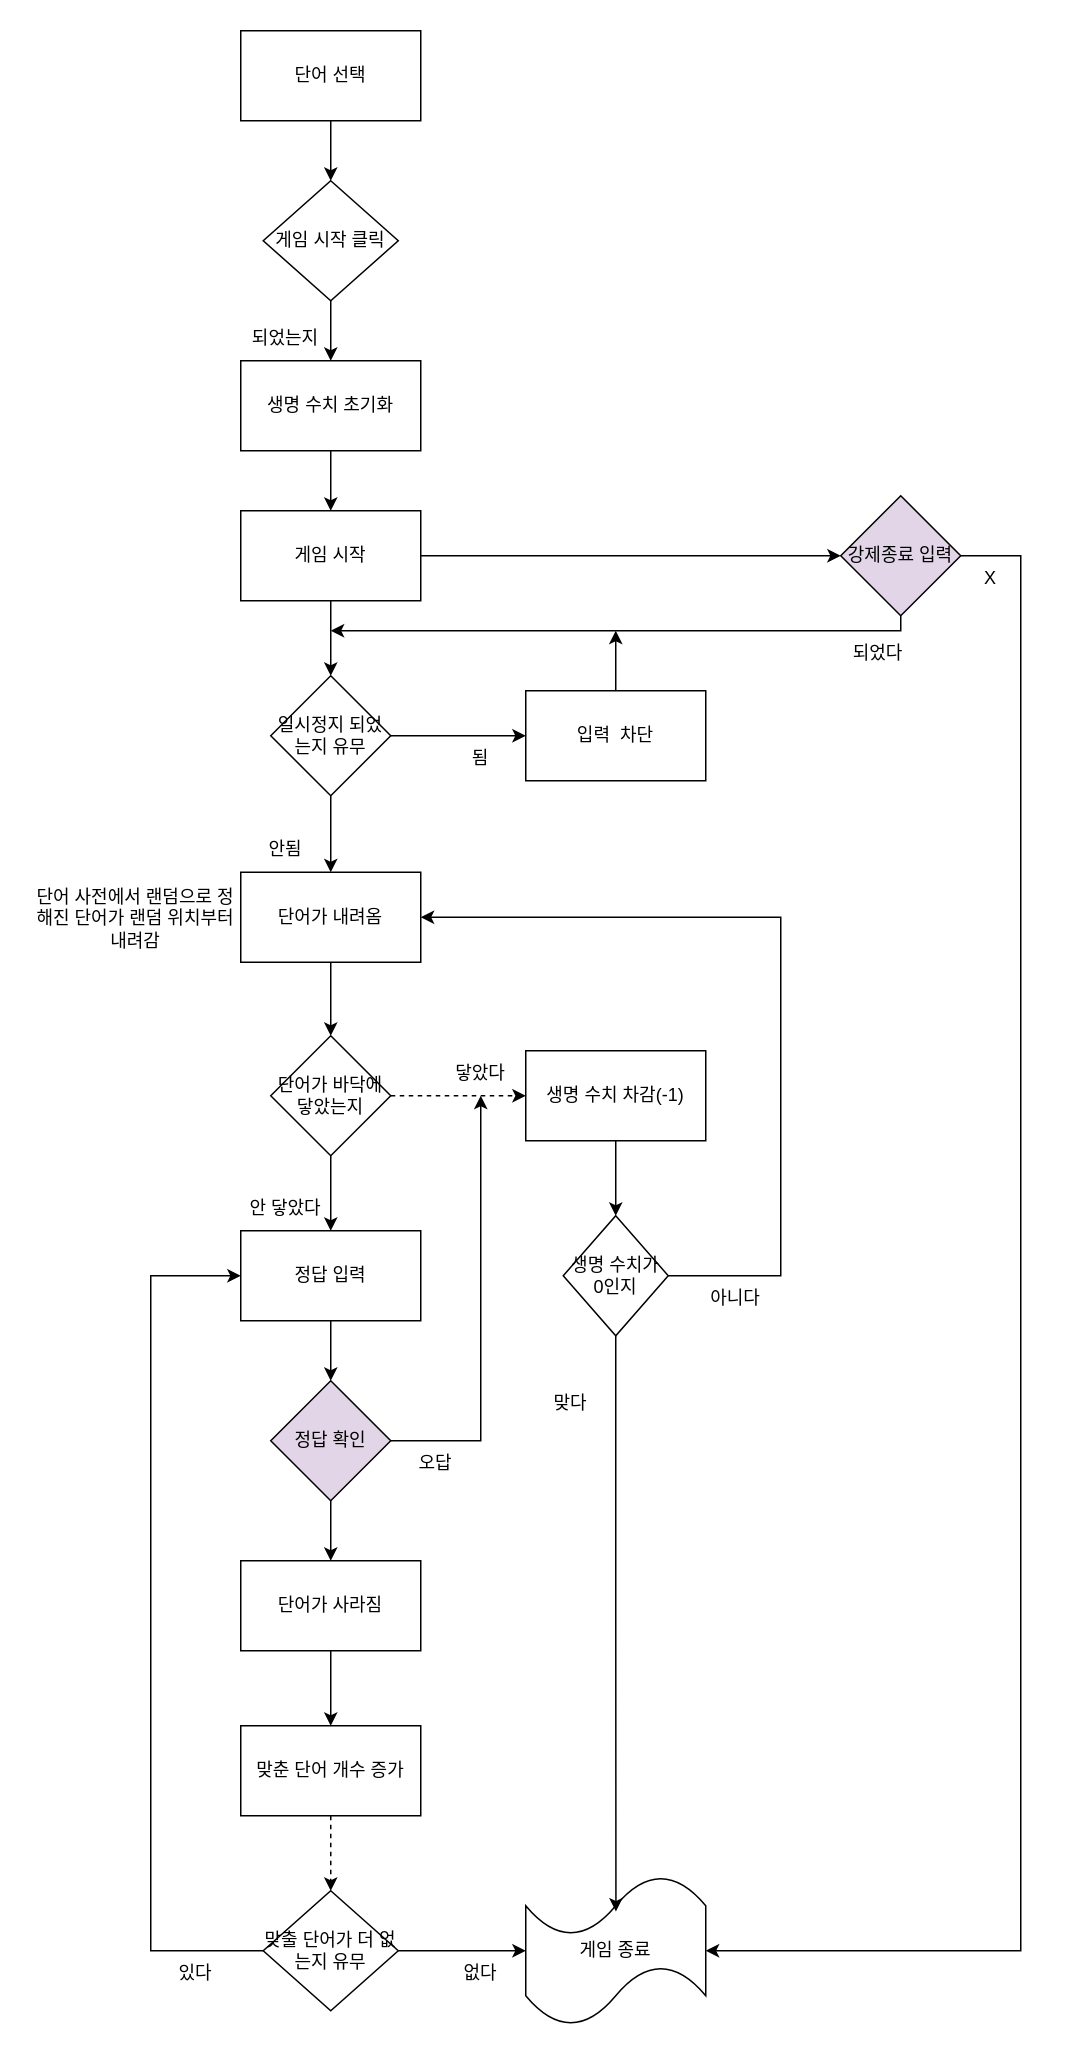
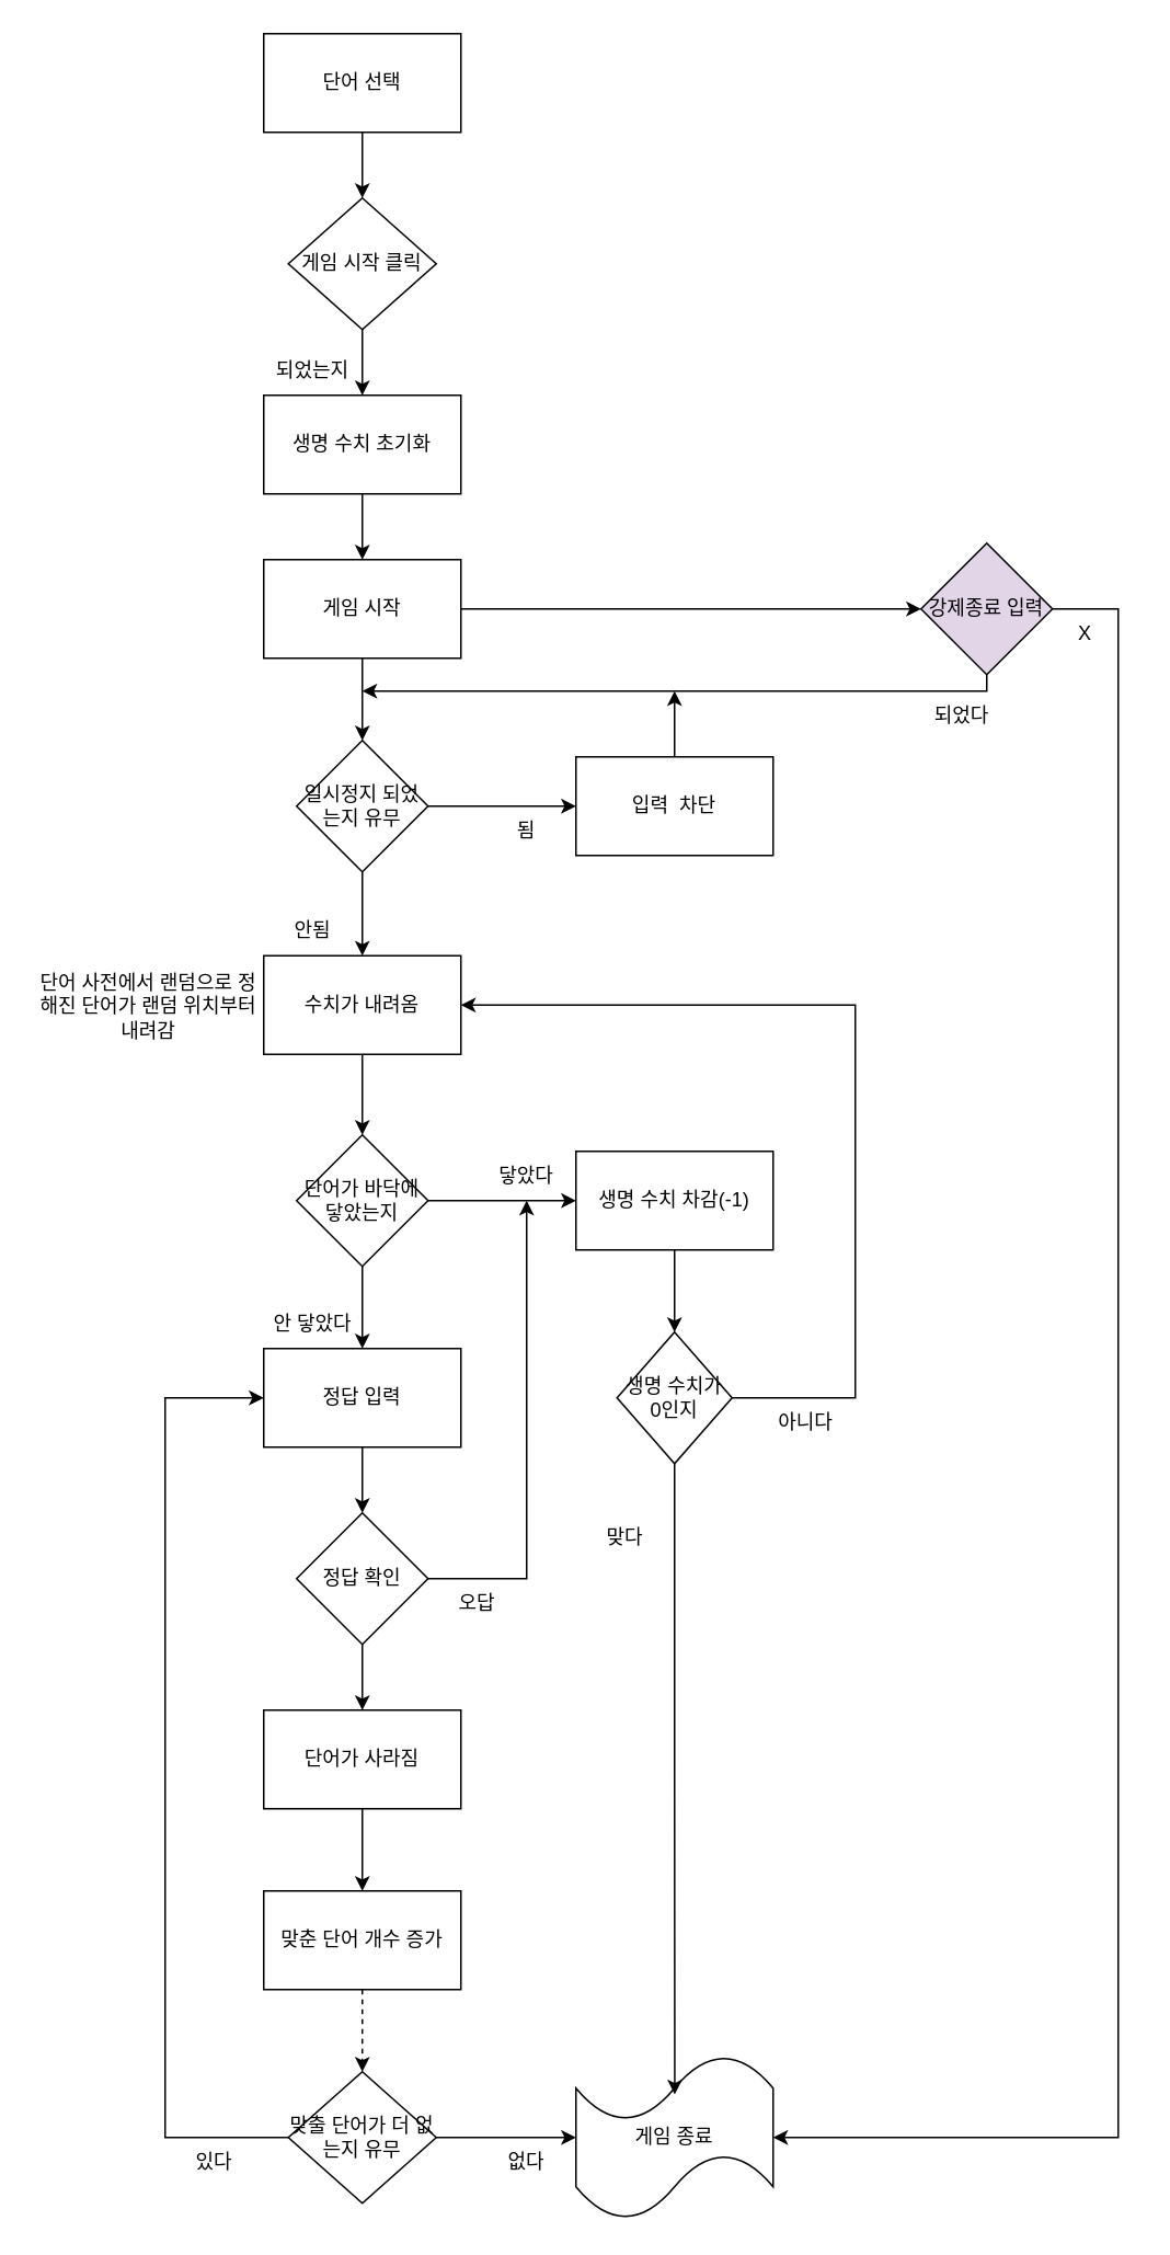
- <mxCell id="13" value="단어가 내려옴" style="rounded=0;whiteSpace=wrap;html=1;" vertex="1" parent="1"><mxGeometry x="160" y="581" width="120" height="60" as="geometry" /></mxCell>
+ <mxCell id="13" value="수치가 내려옴" style="rounded=0;whiteSpace=wrap;html=1;" vertex="1" parent="1"><mxGeometry x="160" y="581" width="120" height="60" as="geometry" /></mxCell>
- <mxCell id="36" style="edgeStyle=orthogonalEdgeStyle;rounded=0;orthogonalLoop=1;jettySize=auto;html=1;exitX=1;exitY=0.5;exitDx=0;exitDy=0;entryX=0;entryY=0.5;entryDx=0;entryDy=0;dashed=1;" edge="1" parent="1" source="37" target="40"><mxGeometry relative="1" as="geometry" /></mxCell>
+ <mxCell id="36" style="edgeStyle=orthogonalEdgeStyle;rounded=0;orthogonalLoop=1;jettySize=auto;html=1;exitX=1;exitY=0.5;exitDx=0;exitDy=0;entryX=0;entryY=0.5;entryDx=0;entryDy=0;" edge="1" parent="1" source="37" target="40"><mxGeometry relative="1" as="geometry" /></mxCell>
- <mxCell id="18" value="정답 확인" style="rhombus;whiteSpace=wrap;html=1;fillColor=#e1d5e7;" vertex="1" parent="1"><mxGeometry x="180" y="920" width="80" height="80" as="geometry" /></mxCell>
+ <mxCell id="18" value="정답 확인" style="rhombus;whiteSpace=wrap;html=1;" vertex="1" parent="1"><mxGeometry x="180" y="920" width="80" height="80" as="geometry" /></mxCell>
